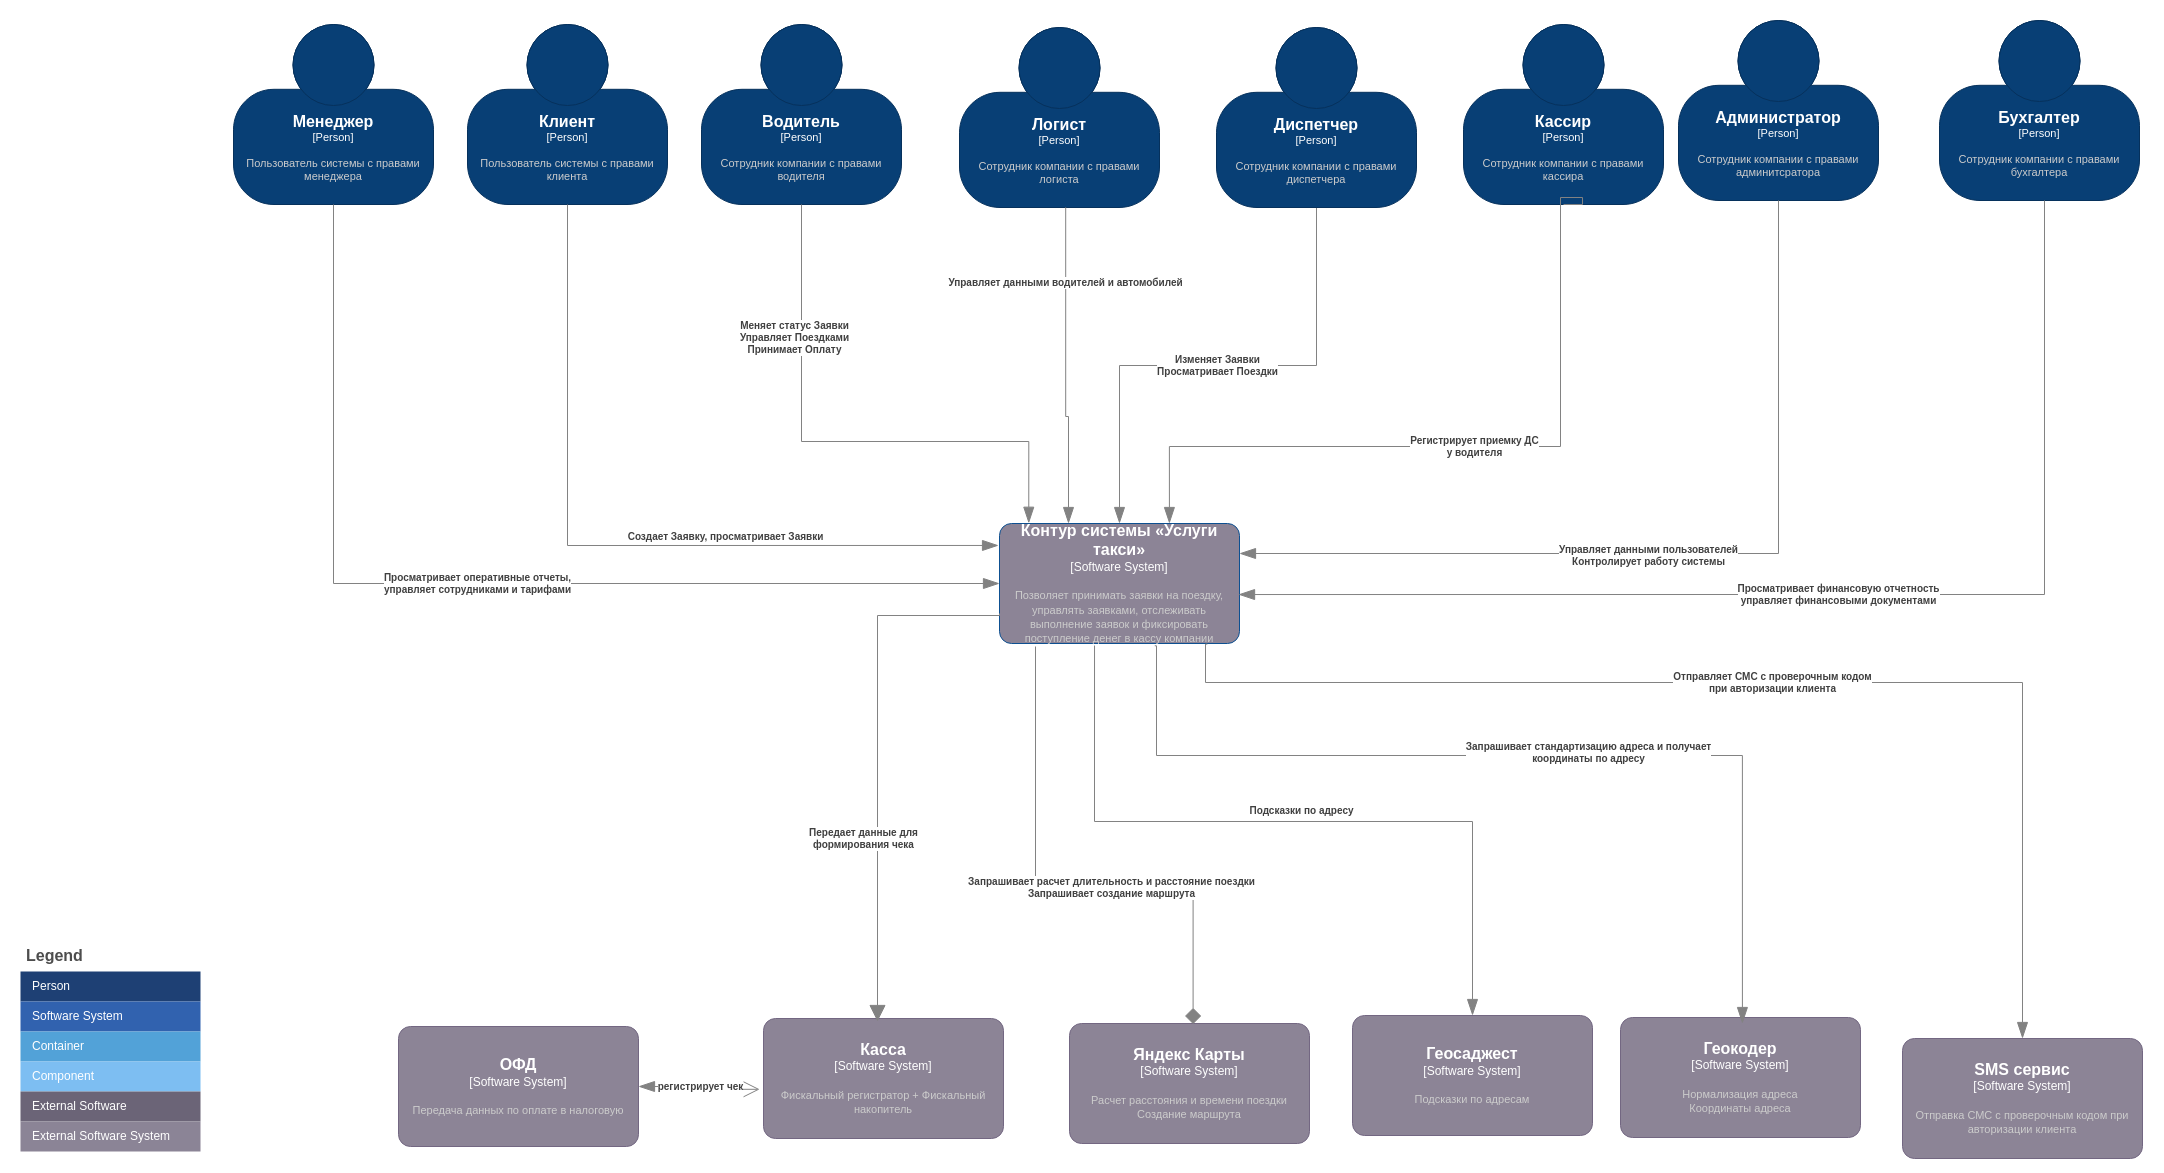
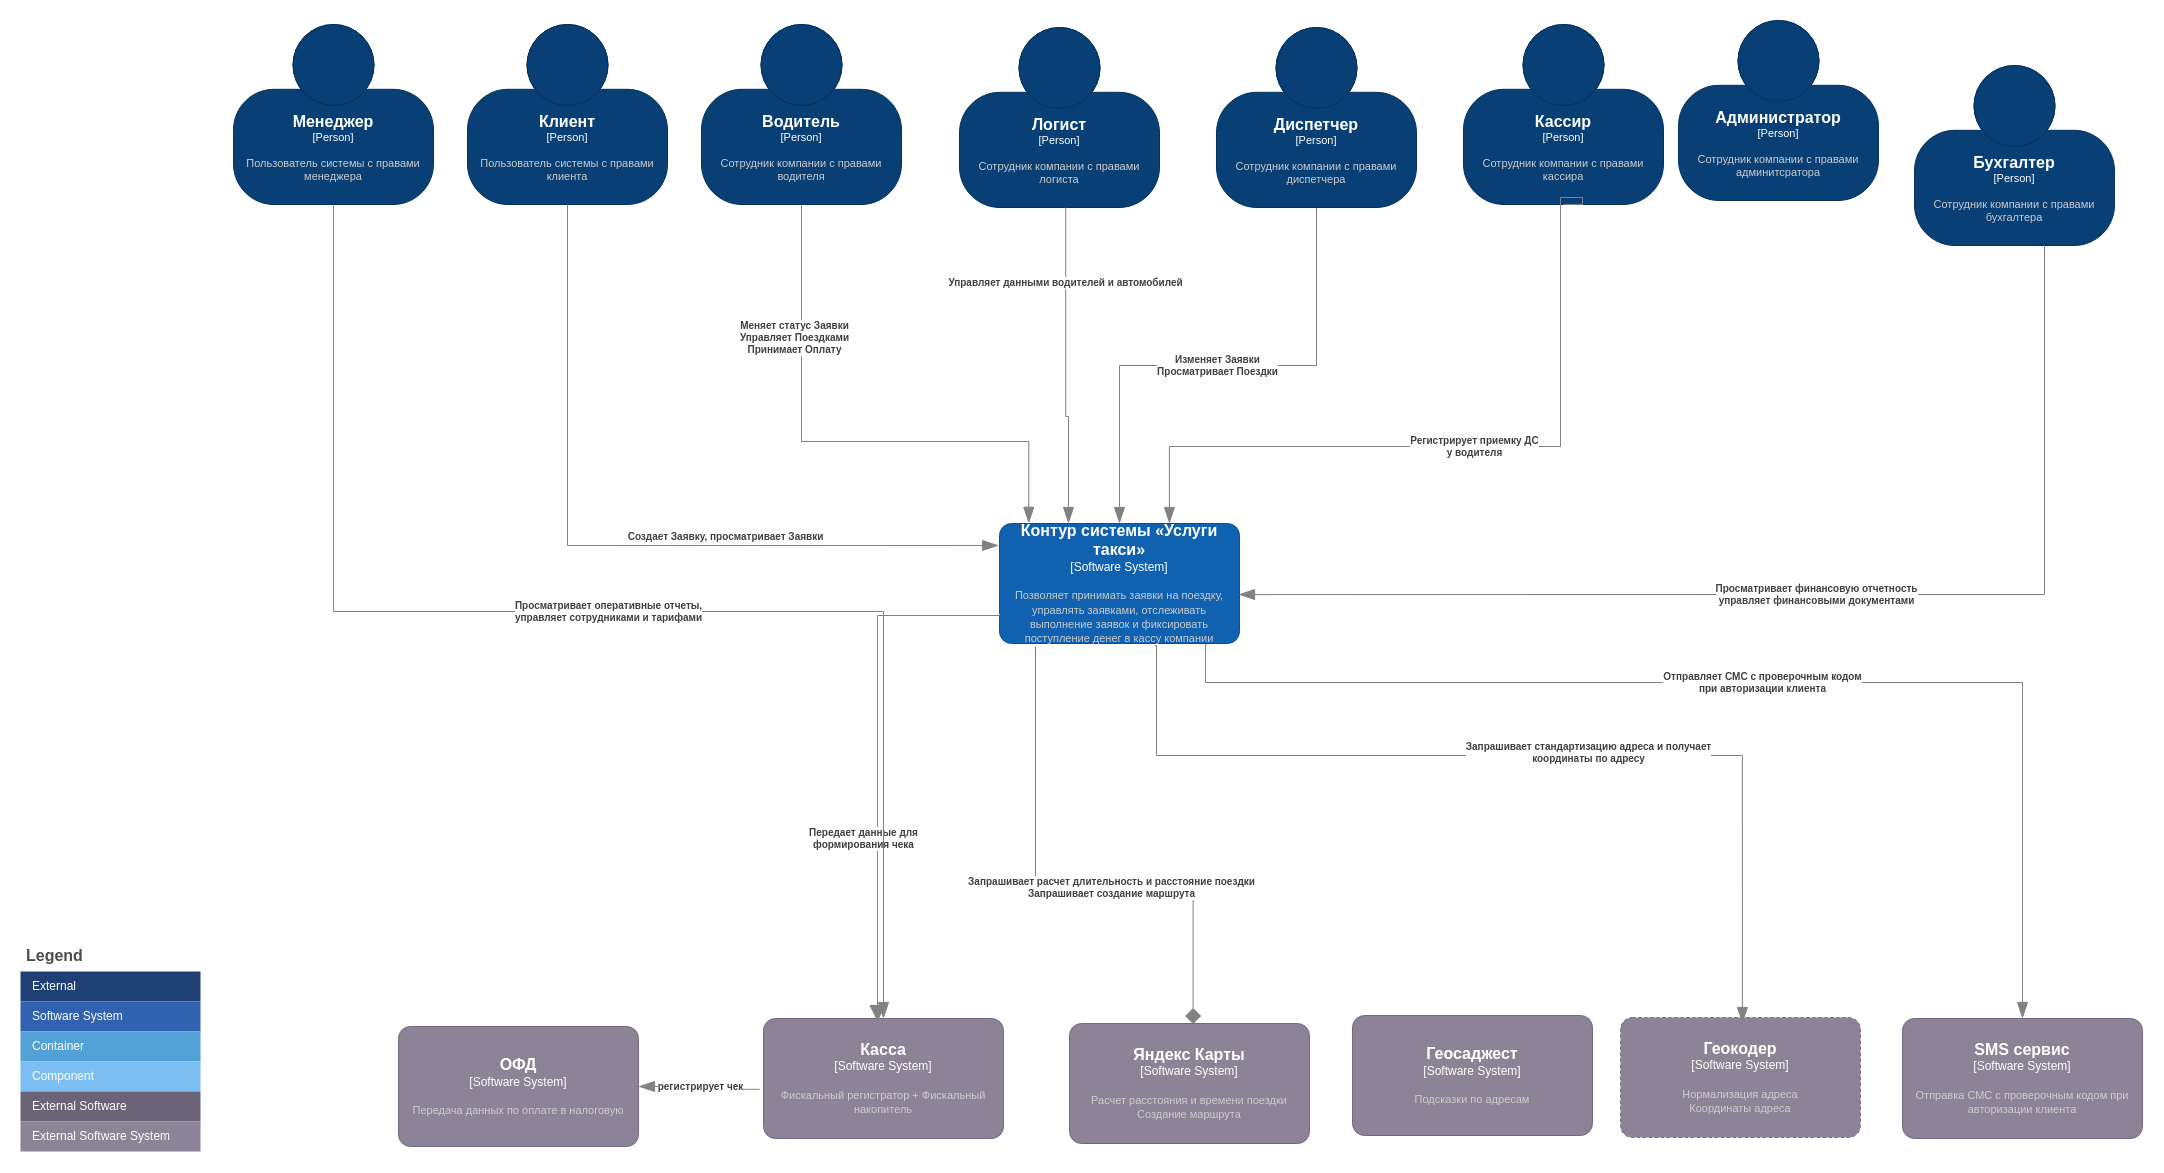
- <mxCell id="42" value="&lt;font style=&quot;font-size: 16px&quot;&gt;&lt;b&gt;Бухгалтер&lt;/b&gt;&lt;/font&gt;&lt;div&gt;[Person]&lt;/div&gt;&lt;br&gt;&lt;div&gt;&lt;font style=&quot;font-size: 11px&quot;&gt;&lt;font color=&quot;#cccccc&quot;&gt;Сотрудник компании с правами бухгалтера&lt;/font&gt;&lt;/div&gt;" style="html=1;fontSize=11;dashed=0;whiteSpace=wrap;fillColor=#083F75;strokeColor=#06315C;fontColor=#ffffff;shape=mxgraph.c4.person2;align=center;metaEdit=1;points=[[0.5,0,0],[1,0.5,0],[1,0.75,0],[0.75,1,0],[0.5,1,0],[0.25,1,0],[0,0.75,0],[0,0.5,0]];resizable=0;" parent="1" vertex="1"><mxGeometry x="1939" y="20" width="200" height="180" as="geometry" /></mxCell>
+ <mxCell id="42" value="&lt;font style=&quot;font-size: 16px&quot;&gt;&lt;b&gt;Бухгалтер&lt;/b&gt;&lt;/font&gt;&lt;div&gt;[Person]&lt;/div&gt;&lt;br&gt;&lt;div&gt;&lt;font style=&quot;font-size: 11px&quot;&gt;&lt;font color=&quot;#cccccc&quot;&gt;Сотрудник компании с правами бухгалтера&lt;/font&gt;&lt;/div&gt;" style="html=1;fontSize=11;dashed=0;whiteSpace=wrap;fillColor=#083F75;strokeColor=#06315C;fontColor=#ffffff;shape=mxgraph.c4.person2;align=center;metaEdit=1;points=[[0.5,0,0],[1,0.5,0],[1,0.75,0],[0.75,1,0],[0.5,1,0],[0.25,1,0],[0,0.75,0],[0,0.5,0]];resizable=0;" parent="1" vertex="1"><mxGeometry x="1914" y="65" width="200" height="180" as="geometry" /></mxCell>
- <mxCell id="36" value="&lt;div style=&quot;text-align: left&quot;&gt;&lt;div style=&quot;text-align: center&quot;&gt;&lt;b&gt;Управляет данными пользователей&#10;Контролирует работу системы&lt;/b&gt;&lt;/div&gt;" style="endArrow=blockThin;html=1;fontSize=10;fontColor=#404040;strokeWidth=1;endFill=1;strokeColor=#828282;elbow=vertical;metaEdit=1;endSize=14;startSize=14;jumpStyle=arc;jumpSize=16;rounded=0;edgeStyle=orthogonalEdgeStyle;entryX=1;entryY=0.25;entryDx=0;entryDy=0;entryPerimeter=0;exitX=0.5;exitY=1;exitDx=0;exitDy=0;exitPerimeter=0;startArrow=none;startFill=0;" parent="1" source="35" target="3" edge="1"><mxGeometry x="0.082" y="2" width="240" relative="1" as="geometry"><mxPoint x="1326" y="217" as="sourcePoint" /><mxPoint x="1187" y="537" as="targetPoint" /><mxPoint as="offset" /></mxGeometry></mxCell>
- <mxCell id="41" value="&lt;div style=&quot;text-align: left&quot;&gt;&lt;div style=&quot;text-align: center&quot;&gt;&lt;b&gt;Просматривает оперативные отчеты, &#10;управляет сотрудниками и тарифами&lt;/b&gt;&lt;/div&gt;" style="endArrow=blockThin;html=1;fontSize=10;fontColor=#404040;strokeWidth=1;endFill=1;strokeColor=#828282;elbow=vertical;metaEdit=1;endSize=14;startSize=14;jumpStyle=arc;jumpSize=16;rounded=0;edgeStyle=orthogonalEdgeStyle;exitX=0.5;exitY=1;exitDx=0;exitDy=0;exitPerimeter=0;entryX=0;entryY=0.5;entryDx=0;entryDy=0;entryPerimeter=0;" parent="1" source="40" target="3" edge="1"><mxGeometry width="240" relative="1" as="geometry"><mxPoint x="335" y="453" as="sourcePoint" /><mxPoint x="575" y="453" as="targetPoint" /></mxGeometry></mxCell>
+ <mxCell id="41" value="&lt;div style=&quot;text-align: left&quot;&gt;&lt;div style=&quot;text-align: center&quot;&gt;&lt;b&gt;Просматривает оперативные отчеты, &#10;управляет сотрудниками и тарифами&lt;/b&gt;&lt;/div&gt;" style="endArrow=blockThin;html=1;fontSize=10;fontColor=#404040;strokeWidth=1;endFill=1;strokeColor=#828282;elbow=vertical;metaEdit=1;endSize=14;startSize=14;jumpStyle=arc;jumpSize=16;rounded=0;edgeStyle=orthogonalEdgeStyle;exitX=0.5;exitY=1;exitDx=0;exitDy=0;exitPerimeter=0;" parent="1" source="40" target="25" edge="1"><mxGeometry width="240" relative="1" as="geometry"><mxPoint x="335" y="453" as="sourcePoint" /><mxPoint x="575" y="453" as="targetPoint" /></mxGeometry></mxCell>
- <mxCell id="3" value="&lt;font style=&quot;font-size: 16px&quot;&gt;&lt;b&gt;Контур системы «Услуги такси»&lt;/b&gt;&lt;/font&gt;&lt;div&gt;[Software System]&lt;/div&gt;&lt;br&gt;&lt;div&gt;&lt;font style=&quot;font-size: 11px&quot;&gt;&lt;font color=&quot;#cccccc&quot;&gt;Позволяет принимать заявки на поездку, управлять заявками, отслеживать выполнение заявок и фиксировать поступление денег в кассу компании&lt;/font&gt;&lt;/div&gt;" style="rounded=1;whiteSpace=wrap;html=1;labelBackgroundColor=none;fillColor=#8c8496;fontColor=#ffffff;align=center;arcSize=10;strokeColor=#0D5091;metaEdit=1;resizable=0;points=[[0.25,0,0],[0.5,0,0],[0.75,0,0],[1,0.25,0],[1,0.5,0],[1,0.75,0],[0.75,1,0],[0.5,1,0],[0.25,1,0],[0,0.75,0],[0,0.5,0],[0,0.25,0]];" parent="1" vertex="1"><mxGeometry x="999" y="523" width="240" height="120" as="geometry" /></mxCell>
+ <mxCell id="3" value="&lt;font style=&quot;font-size: 16px&quot;&gt;&lt;b&gt;Контур системы «Услуги такси»&lt;/b&gt;&lt;/font&gt;&lt;div&gt;[Software System]&lt;/div&gt;&lt;br&gt;&lt;div&gt;&lt;font style=&quot;font-size: 11px&quot;&gt;&lt;font color=&quot;#cccccc&quot;&gt;Позволяет принимать заявки на поездку, управлять заявками, отслеживать выполнение заявок и фиксировать поступление денег в кассу компании&lt;/font&gt;&lt;/div&gt;" style="rounded=1;whiteSpace=wrap;html=1;labelBackgroundColor=none;fillColor=#1061B0;fontColor=#ffffff;align=center;arcSize=10;strokeColor=#0D5091;metaEdit=1;resizable=0;points=[[0.25,0,0],[0.5,0,0],[0.75,0,0],[1,0.25,0],[1,0.5,0],[1,0.75,0],[0.75,1,0],[0.5,1,0],[0.25,1,0],[0,0.75,0],[0,0.5,0],[0,0.25,0]];" parent="1" vertex="1"><mxGeometry x="999" y="523" width="240" height="120" as="geometry" /></mxCell>
- <mxCell id="38" value="&lt;div style=&quot;text-align: left&quot;&gt;&lt;div style=&quot;text-align: center&quot;&gt;&lt;b&gt;Подсказки по адресу&lt;/b&gt;&lt;/div&gt;" style="endArrow=blockThin;html=1;fontSize=10;fontColor=#404040;strokeWidth=1;endFill=1;strokeColor=#828282;elbow=vertical;metaEdit=1;endSize=14;startSize=14;jumpStyle=arc;jumpSize=16;rounded=0;edgeStyle=orthogonalEdgeStyle;exitX=0.396;exitY=1.017;exitDx=0;exitDy=0;exitPerimeter=0;entryX=0.5;entryY=0;entryDx=0;entryDy=0;entryPerimeter=0;" parent="1" source="3" target="37" edge="1"><mxGeometry x="0.024" y="11" width="240" relative="1" as="geometry"><mxPoint x="544" y="850" as="sourcePoint" /><mxPoint x="784" y="850" as="targetPoint" /><Array as="points"><mxPoint x="1094" y="821" /><mxPoint x="1472" y="821" /></Array><mxPoint as="offset" /></mxGeometry></mxCell>
- <mxCell id="7" value="Person" style="shape=partialRectangle;html=1;whiteSpace=wrap;connectable=0;strokeColor=inherit;overflow=hidden;fillColor=#1E4074;top=0;left=0;bottom=0;right=0;pointerEvents=1;fontSize=12;align=left;fontColor=#FFFFFF;gradientColor=none;spacingLeft=10;spacingRight=4;" parent="6" vertex="1"><mxGeometry width="180" height="30" as="geometry"><mxRectangle width="180" height="30" as="alternateBounds" /></mxGeometry></mxCell>
+ <mxCell id="7" value="External" style="shape=partialRectangle;html=1;whiteSpace=wrap;connectable=0;strokeColor=inherit;overflow=hidden;fillColor=#1E4074;top=0;left=0;bottom=0;right=0;pointerEvents=1;fontSize=12;align=left;fontColor=#FFFFFF;gradientColor=none;spacingLeft=10;spacingRight=4;" parent="6" vertex="1"><mxGeometry width="180" height="30" as="geometry"><mxRectangle width="180" height="30" as="alternateBounds" /></mxGeometry></mxCell>
- <mxCell id="4" value="&lt;font style=&quot;font-size: 16px&quot;&gt;&lt;b&gt;Геокодер&lt;/b&gt;&lt;/font&gt;&lt;div&gt;[Software System]&lt;/div&gt;&lt;br&gt;&lt;div&gt;&lt;font style=&quot;font-size: 11px&quot;&gt;&lt;font color=&quot;#cccccc&quot;&gt;Нормализация адреса&#10;Координаты адреса&lt;/font&gt;&lt;/div&gt;" style="rounded=1;whiteSpace=wrap;html=1;labelBackgroundColor=none;fillColor=#8C8496;fontColor=#ffffff;align=center;arcSize=10;strokeColor=#736782;metaEdit=1;resizable=0;points=[[0.25,0,0],[0.5,0,0],[0.75,0,0],[1,0.25,0],[1,0.5,0],[1,0.75,0],[0.75,1,0],[0.5,1,0],[0.25,1,0],[0,0.75,0],[0,0.5,0],[0,0.25,0]];" parent="1" vertex="1"><mxGeometry x="1620" y="1017" width="240" height="120" as="geometry" /></mxCell>
+ <mxCell id="4" value="&lt;font style=&quot;font-size: 16px&quot;&gt;&lt;b&gt;Геокодер&lt;/b&gt;&lt;/font&gt;&lt;div&gt;[Software System]&lt;/div&gt;&lt;br&gt;&lt;div&gt;&lt;font style=&quot;font-size: 11px&quot;&gt;&lt;font color=&quot;#cccccc&quot;&gt;Нормализация адреса&#10;Координаты адреса&lt;/font&gt;&lt;/div&gt;" style="rounded=1;whiteSpace=wrap;html=1;labelBackgroundColor=none;fillColor=#8C8496;fontColor=#ffffff;align=center;arcSize=10;strokeColor=#736782;metaEdit=1;resizable=0;points=[[0.25,0,0],[0.5,0,0],[0.75,0,0],[1,0.25,0],[1,0.5,0],[1,0.75,0],[0.75,1,0],[0.5,1,0],[0.25,1,0],[0,0.75,0],[0,0.5,0],[0,0.25,0]];dashed=1;" parent="1" vertex="1"><mxGeometry x="1620" y="1017" width="240" height="120" as="geometry" /></mxCell>
- <mxCell id="28" value="&lt;div style=&quot;text-align: left&quot;&gt;&lt;div style=&quot;text-align: center&quot;&gt;&lt;b&gt;регистрирует чек &lt;/b&gt;&lt;/div&gt;" style="endArrow=open;html=1;fontSize=10;fontColor=#404040;strokeWidth=1;endFill=1;strokeColor=#828282;elbow=vertical;metaEdit=1;endSize=14;startSize=14;jumpStyle=arc;jumpSize=16;rounded=0;edgeStyle=orthogonalEdgeStyle;exitX=1;exitY=0.5;exitDx=0;exitDy=0;exitPerimeter=0;entryX=-0.016;entryY=0.59;entryDx=0;entryDy=0;entryPerimeter=0;startArrow=blockThin;startFill=1;" parent="1" source="26" target="25" edge="1"><mxGeometry x="-0.002" width="240" relative="1" as="geometry"><mxPoint x="1828" y="-95" as="sourcePoint" /><mxPoint x="2068" y="-95" as="targetPoint" /><mxPoint as="offset" /></mxGeometry></mxCell>
+ <mxCell id="28" value="&lt;div style=&quot;text-align: left&quot;&gt;&lt;div style=&quot;text-align: center&quot;&gt;&lt;b&gt;регистрирует чек &lt;/b&gt;&lt;/div&gt;" style="endArrow=none;html=1;fontSize=10;fontColor=#404040;strokeWidth=1;endFill=1;strokeColor=#828282;elbow=vertical;metaEdit=1;endSize=14;startSize=14;jumpStyle=arc;jumpSize=16;rounded=0;edgeStyle=orthogonalEdgeStyle;exitX=1;exitY=0.5;exitDx=0;exitDy=0;exitPerimeter=0;entryX=-0.016;entryY=0.59;entryDx=0;entryDy=0;entryPerimeter=0;startArrow=blockThin;startFill=1;" parent="1" source="26" target="25" edge="1"><mxGeometry x="-0.002" width="240" relative="1" as="geometry"><mxPoint x="1828" y="-95" as="sourcePoint" /><mxPoint x="2068" y="-95" as="targetPoint" /><mxPoint as="offset" /></mxGeometry></mxCell>
- <mxCell id="32" value="&lt;font style=&quot;font-size: 16px&quot;&gt;&lt;b&gt;SMS сервис&lt;/b&gt;&lt;/font&gt;&lt;div&gt;[Software System]&lt;/div&gt;&lt;br&gt;&lt;div&gt;&lt;font style=&quot;font-size: 11px&quot;&gt;&lt;font color=&quot;#cccccc&quot;&gt;Отправка СМС  с проверочным кодом при авторизации клиента&lt;/font&gt;&lt;/div&gt;" style="rounded=1;whiteSpace=wrap;html=1;labelBackgroundColor=none;fillColor=#8C8496;fontColor=#ffffff;align=center;arcSize=10;strokeColor=#736782;metaEdit=1;resizable=0;points=[[0.25,0,0],[0.5,0,0],[0.75,0,0],[1,0.25,0],[1,0.5,0],[1,0.75,0],[0.75,1,0],[0.5,1,0],[0.25,1,0],[0,0.75,0],[0,0.5,0],[0,0.25,0]];" parent="1" vertex="1"><mxGeometry x="1902" y="1038" width="240" height="120" as="geometry" /></mxCell>
+ <mxCell id="32" value="&lt;font style=&quot;font-size: 16px&quot;&gt;&lt;b&gt;SMS сервис&lt;/b&gt;&lt;/font&gt;&lt;div&gt;[Software System]&lt;/div&gt;&lt;br&gt;&lt;div&gt;&lt;font style=&quot;font-size: 11px&quot;&gt;&lt;font color=&quot;#cccccc&quot;&gt;Отправка СМС  с проверочным кодом при авторизации клиента&lt;/font&gt;&lt;/div&gt;" style="rounded=1;whiteSpace=wrap;html=1;labelBackgroundColor=none;fillColor=#8C8496;fontColor=#ffffff;align=center;arcSize=10;strokeColor=#736782;metaEdit=1;resizable=0;points=[[0.25,0,0],[0.5,0,0],[0.75,0,0],[1,0.25,0],[1,0.5,0],[1,0.75,0],[0.75,1,0],[0.5,1,0],[0.25,1,0],[0,0.75,0],[0,0.5,0],[0,0.25,0]];" parent="1" vertex="1"><mxGeometry x="1902" y="1018" width="240" height="120" as="geometry" /></mxCell>
